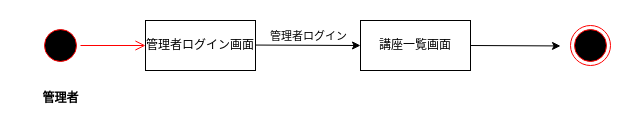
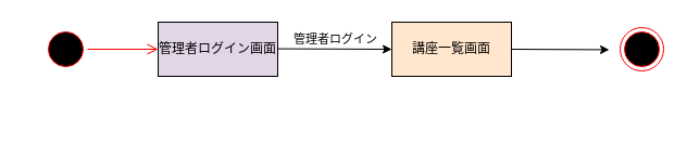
- <mxCell id="4" value="管理者ログイン画面" style="html=1;whiteSpace=wrap;" vertex="1" parent="1"><mxGeometry x="145" y="20" width="110" height="50" as="geometry" /></mxCell>
+ <mxCell id="4" value="管理者ログイン画面" style="html=1;whiteSpace=wrap;fillColor=#e1d5e7;" vertex="1" parent="1"><mxGeometry x="145" y="20" width="110" height="50" as="geometry" /></mxCell>
- <mxCell id="5" value="講座一覧画面" style="html=1;whiteSpace=wrap;" vertex="1" parent="1"><mxGeometry x="360" y="20" width="110" height="50" as="geometry" /></mxCell>
+ <mxCell id="5" value="講座一覧画面" style="html=1;whiteSpace=wrap;fillColor=#ffe6cc;" vertex="1" parent="1"><mxGeometry x="360" y="20" width="110" height="50" as="geometry" /></mxCell>
- <mxCell id="9" value="管理者" style="text;align=center;fontStyle=1;verticalAlign=middle;spacingLeft=3;spacingRight=3;strokeColor=none;rotatable=0;points=[[0,0.5],[1,0.5]];portConstraint=eastwest;html=1;" vertex="1" parent="1"><mxGeometry x="20" y="85" width="80" height="26" as="geometry" /></mxCell>
